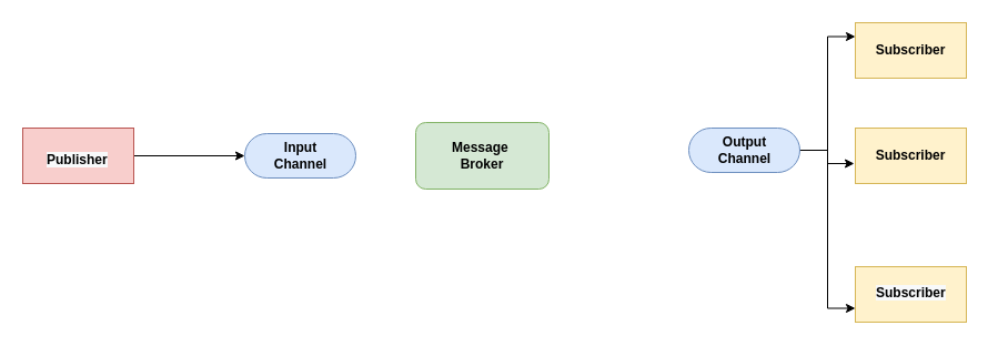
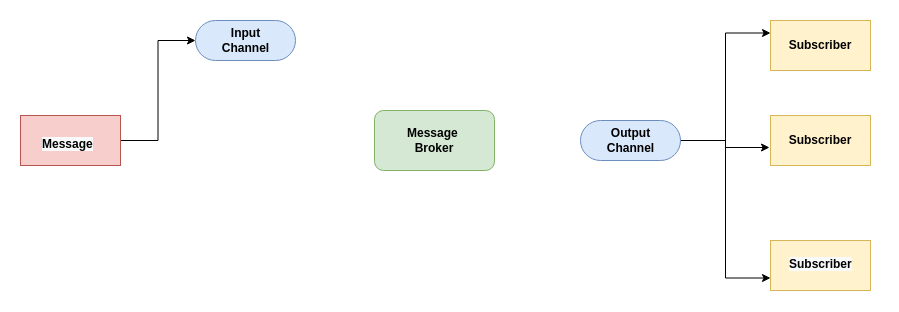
- <mxCell id="12" value="&lt;b&gt;Output&lt;br&gt;Channel&lt;/b&gt;" style="html=1;dashed=0;whitespace=wrap;shape=mxgraph.dfd.start;fillColor=#dae8fc;strokeColor=#6c8ebf;" vertex="1" parent="1"><mxGeometry x="620" y="115" width="100" height="40" as="geometry" /></mxCell>
+ <mxCell id="12" value="&lt;b&gt;Output&lt;br&gt;Channel&lt;/b&gt;" style="html=1;dashed=0;whitespace=wrap;shape=mxgraph.dfd.start;fillColor=#dae8fc;strokeColor=#6c8ebf;" vertex="1" parent="1"><mxGeometry x="580" y="120" width="100" height="40" as="geometry" /></mxCell>
- <mxCell id="8" value="&lt;b&gt;Input &lt;br&gt;Channel&lt;/b&gt;" style="html=1;dashed=0;whitespace=wrap;shape=mxgraph.dfd.start;fillColor=#dae8fc;strokeColor=#6c8ebf;" vertex="1" parent="1"><mxGeometry x="220" y="120" width="100" height="40" as="geometry" /></mxCell>
+ <mxCell id="8" value="&lt;b&gt;Input &lt;br&gt;Channel&lt;/b&gt;" style="html=1;dashed=0;whitespace=wrap;shape=mxgraph.dfd.start;fillColor=#dae8fc;strokeColor=#6c8ebf;" vertex="1" parent="1"><mxGeometry x="195" y="20" width="100" height="40" as="geometry" /></mxCell>
- <mxCell id="14" value="&lt;b style=&quot;color: rgb(0 , 0 , 0) ; font-family: &amp;#34;helvetica&amp;#34; ; font-size: 12px ; font-style: normal ; letter-spacing: normal ; text-align: center ; text-indent: 0px ; text-transform: none ; word-spacing: 0px ; background-color: rgb(248 , 249 , 250)&quot;&gt;Publisher&lt;/b&gt;" style="text;whiteSpace=wrap;html=1;" vertex="1" parent="1"><mxGeometry x="40" y="130" width="90" height="30" as="geometry" /></mxCell>
+ <mxCell id="14" value="&lt;b style=&quot;color: rgb(0 , 0 , 0) ; font-family: &amp;#34;helvetica&amp;#34; ; font-size: 12px ; font-style: normal ; letter-spacing: normal ; text-align: center ; text-indent: 0px ; text-transform: none ; word-spacing: 0px ; background-color: rgb(248 , 249 , 250)&quot;&gt;Message&lt;/b&gt;" style="text;whiteSpace=wrap;html=1;" vertex="1" parent="1"><mxGeometry x="40" y="130" width="90" height="30" as="geometry" /></mxCell>
